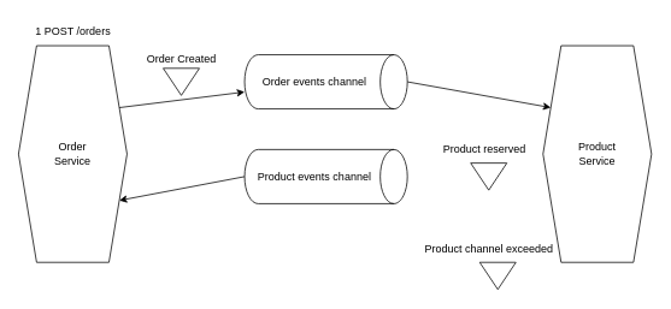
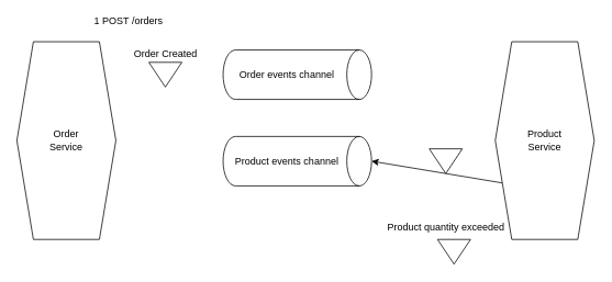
- <mxCell id="16" value="1 POST /orders" style="text;html=1;align=center;verticalAlign=middle;resizable=0;points=[];autosize=1;strokeColor=none;fillColor=none;" vertex="1" parent="1"><mxGeometry x="25" y="20" width="110" height="30" as="geometry" /></mxCell>
+ <mxCell id="16" value="1 POST /orders" style="text;html=1;align=center;verticalAlign=middle;resizable=0;points=[];autosize=1;strokeColor=none;fillColor=none;" vertex="1" parent="1"><mxGeometry x="100" y="10" width="110" height="30" as="geometry" /></mxCell>
- <mxCell id="6" style="edgeStyle=none;rounded=0;orthogonalLoop=1;jettySize=auto;html=1;exitX=0.5;exitY=0;exitDx=0;exitDy=0;exitPerimeter=0;entryX=0;entryY=0.25;entryDx=0;entryDy=0;" edge="1" parent="1" source="7" target="5"><mxGeometry relative="1" as="geometry" /></mxCell>
- <mxCell id="2" style="rounded=0;orthogonalLoop=1;jettySize=auto;html=1;exitX=1;exitY=0.25;exitDx=0;exitDy=0;" edge="1" parent="1" source="3" target="7"><mxGeometry relative="1" as="geometry" /></mxCell>
- <mxCell id="14" value="Product reserved" style="text;html=1;align=center;verticalAlign=middle;resizable=0;points=[];autosize=1;strokeColor=none;fillColor=none;" vertex="1" parent="1"><mxGeometry x="480" y="150" width="110" height="30" as="geometry" /></mxCell>
- <mxCell id="8" style="edgeStyle=none;rounded=0;orthogonalLoop=1;jettySize=auto;html=1;exitX=0.5;exitY=1;exitDx=0;exitDy=0;exitPerimeter=0;entryX=1;entryY=0.75;entryDx=0;entryDy=0;" edge="1" parent="1" source="9" target="3"><mxGeometry relative="1" as="geometry" /></mxCell>
+ <mxCell id="4" style="edgeStyle=none;rounded=0;orthogonalLoop=1;jettySize=auto;html=1;exitX=0;exitY=0.75;exitDx=0;exitDy=0;entryX=0.5;entryY=0;entryDx=0;entryDy=0;entryPerimeter=0;" edge="1" parent="1" source="5" target="9"><mxGeometry relative="1" as="geometry" /></mxCell>
- <mxCell id="15" value="Product channel exceeded" style="text;html=1;align=center;verticalAlign=middle;resizable=0;points=[];autosize=1;strokeColor=none;fillColor=none;" vertex="1" parent="1"><mxGeometry x="455" y="260" width="170" height="30" as="geometry" /></mxCell>
+ <mxCell id="15" value="Product quantity exceeded" style="text;html=1;align=center;verticalAlign=middle;resizable=0;points=[];autosize=1;strokeColor=none;fillColor=none;" vertex="1" parent="1"><mxGeometry x="455" y="260" width="170" height="30" as="geometry" /></mxCell>
